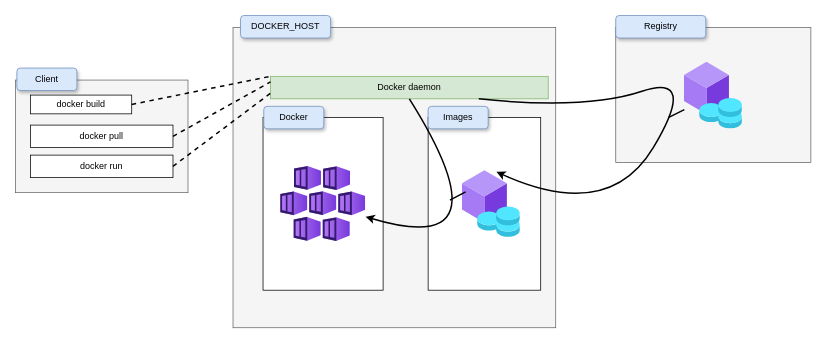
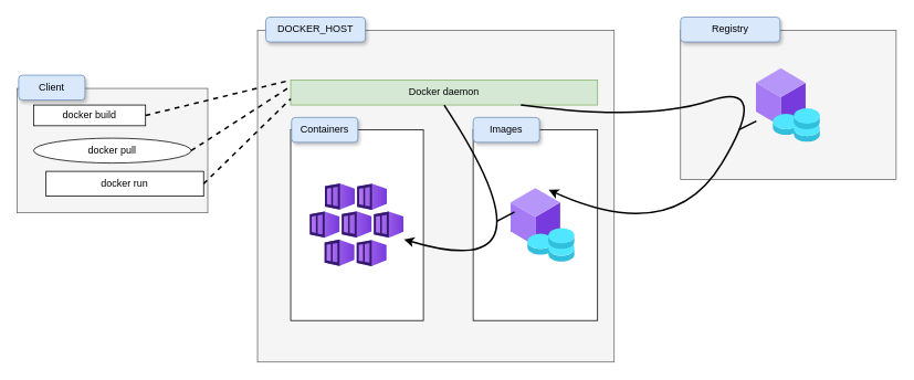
- <mxCell id="8" value="Docker daemon&lt;br&gt;" style="rounded=0;whiteSpace=wrap;html=1;fillColor=#d5e8d4;strokeColor=#82b366;" vertex="1" parent="1"><mxGeometry x="360" y="101" width="370" height="30" as="geometry" /></mxCell>
+ <mxCell id="8" value="Docker daemon&lt;br&gt;" style="rounded=0;whiteSpace=wrap;html=1;fillColor=#d5e8d4;strokeColor=#82b366;" vertex="1" parent="1"><mxGeometry x="350" y="96" width="370" height="30" as="geometry" /></mxCell>
- <mxCell id="13" value="Docker" style="text;html=1;strokeColor=#6c8ebf;fillColor=#dae8fc;align=center;verticalAlign=middle;whiteSpace=wrap;rounded=1;glass=0;shadow=1;" vertex="1" parent="1"><mxGeometry x="351" y="141" width="80" height="30" as="geometry" /></mxCell>
+ <mxCell id="13" value="Containers" style="text;html=1;strokeColor=#6c8ebf;fillColor=#dae8fc;align=center;verticalAlign=middle;whiteSpace=wrap;rounded=1;glass=0;shadow=1;" vertex="1" parent="1"><mxGeometry x="351" y="141" width="80" height="30" as="geometry" /></mxCell>
- <mxCell id="5" value="docker pull" style="rounded=0;whiteSpace=wrap;html=1;" vertex="1" parent="1"><mxGeometry x="40" y="166" width="190" height="30" as="geometry" /></mxCell>
+ <mxCell id="5" value="docker pull" style="ellipse;whiteSpace=wrap;html=1;" vertex="1" parent="1"><mxGeometry x="40" y="166" width="190" height="30" as="geometry" /></mxCell>
- <mxCell id="6" value="docker run" style="rounded=0;whiteSpace=wrap;html=1;" vertex="1" parent="1"><mxGeometry x="40" y="206" width="190" height="30" as="geometry" /></mxCell>
+ <mxCell id="6" value="docker run" style="rounded=0;whiteSpace=wrap;html=1;" vertex="1" parent="1"><mxGeometry x="55" y="206" width="190" height="30" as="geometry" /></mxCell>
